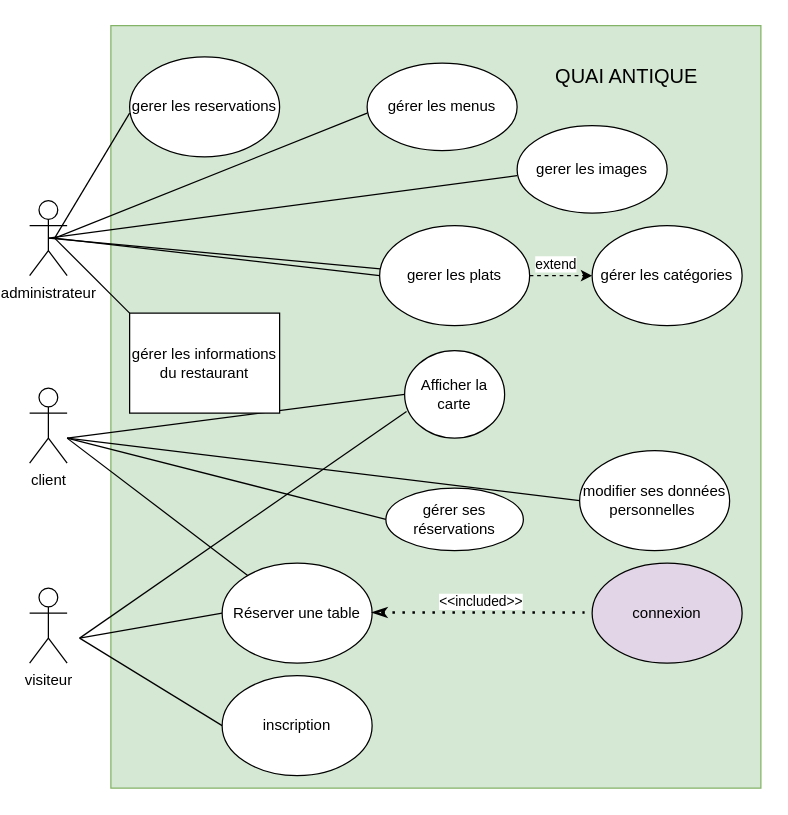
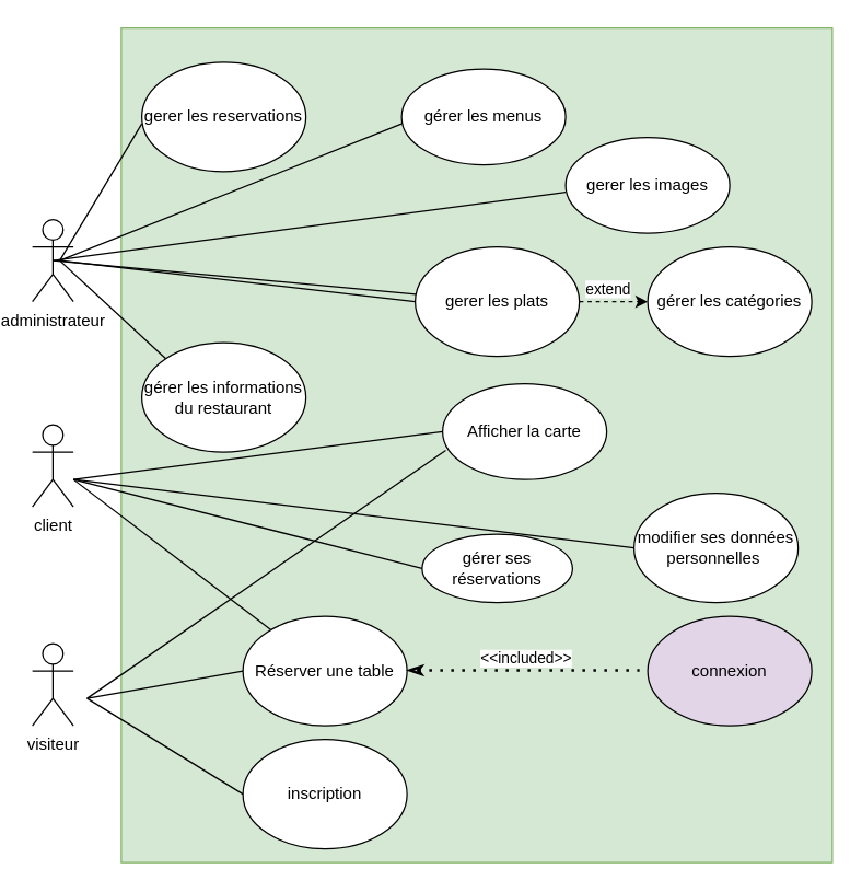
- <mxCell id="3" value="&lt;font style=&quot;font-size: 16px;&quot;&gt;QUAI ANTIQUE&amp;nbsp;&lt;/font&gt;" style="text;html=1;align=center;verticalAlign=middle;whiteSpace=wrap;rounded=0;" parent="1" vertex="1"><mxGeometry x="420" y="40" width="160" height="40" as="geometry" /></mxCell>
- <mxCell id="22" value="gérer les informations du restaurant" style="whiteSpace=wrap;html=1;rounded=0;" vertex="1" parent="1"><mxGeometry x="100" y="250" width="120" height="80" as="geometry" /></mxCell>
+ <mxCell id="22" value="gérer les informations du restaurant" style="ellipse;whiteSpace=wrap;html=1;" vertex="1" parent="1"><mxGeometry x="100" y="250" width="120" height="80" as="geometry" /></mxCell>
- <mxCell id="7" value="Afficher la carte" style="ellipse;whiteSpace=wrap;html=1;" vertex="1" parent="1"><mxGeometry x="320" y="280" width="80" height="70" as="geometry" /></mxCell>
+ <mxCell id="7" value="Afficher la carte" style="ellipse;whiteSpace=wrap;html=1;" vertex="1" parent="1"><mxGeometry x="320" y="280" width="120" height="70" as="geometry" /></mxCell>
